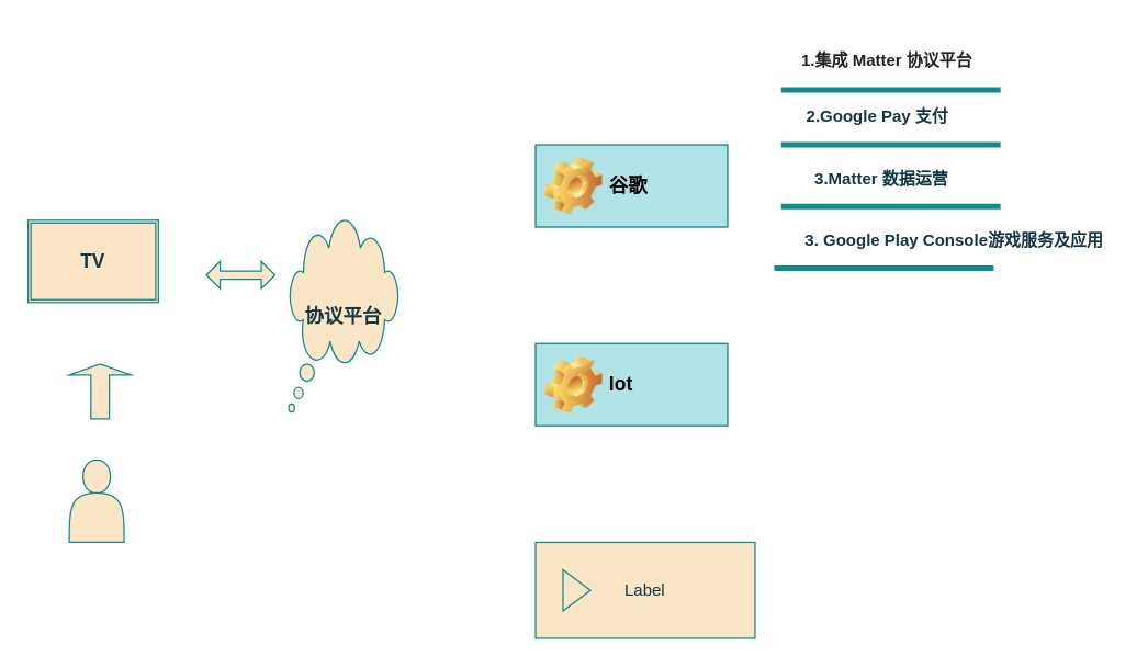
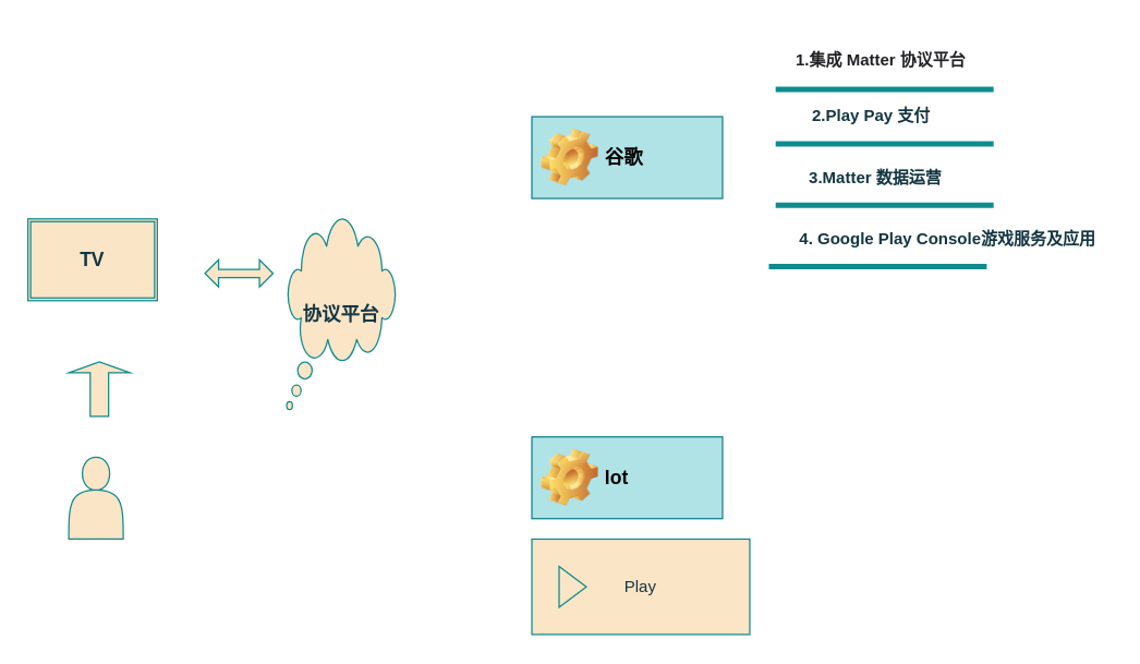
- <mxCell id="12" value="&lt;b&gt;2.Google Pay 支付&lt;/b&gt;" style="text;html=1;align=center;verticalAlign=middle;resizable=0;points=[];autosize=1;strokeColor=none;fillColor=none;fontColor=#143642;" vertex="1" parent="1"><mxGeometry x="574" y="70" width="130" height="30" as="geometry" /></mxCell>
+ <mxCell id="12" value="&lt;b&gt;2.Play Pay 支付&lt;/b&gt;" style="text;html=1;align=center;verticalAlign=middle;resizable=0;points=[];autosize=1;strokeColor=none;fillColor=none;fontColor=#143642;" vertex="1" parent="1"><mxGeometry x="574" y="70" width="130" height="30" as="geometry" /></mxCell>
- <mxCell id="7" value="&lt;font style=&quot;font-size: 14px;&quot;&gt;谷歌&amp;nbsp;&lt;/font&gt;" style="label;whiteSpace=wrap;html=1;image=img/clipart/Gear_128x128.png;rounded=0;labelBackgroundColor=none;fillColor=#b0e3e6;strokeColor=#0e8088;" vertex="1" parent="1"><mxGeometry x="390" y="105" width="140" height="60" as="geometry" /></mxCell>
+ <mxCell id="7" value="&lt;font style=&quot;font-size: 14px;&quot;&gt;谷歌&amp;nbsp;&lt;/font&gt;" style="label;whiteSpace=wrap;html=1;image=img/clipart/Gear_128x128.png;rounded=0;labelBackgroundColor=none;fillColor=#b0e3e6;strokeColor=#0e8088;" vertex="1" parent="1"><mxGeometry x="390" y="85" width="140" height="60" as="geometry" /></mxCell>
- <mxCell id="18" value="&lt;b&gt;3.&amp;nbsp;Google Play Console游戏服务及应用&lt;/b&gt;" style="text;html=1;align=center;verticalAlign=middle;resizable=0;points=[];autosize=1;strokeColor=none;fillColor=none;fontColor=#143642;" vertex="1" parent="1"><mxGeometry x="575" y="160" width="240" height="30" as="geometry" /></mxCell>
+ <mxCell id="18" value="&lt;b&gt;4.&amp;nbsp;Google Play Console游戏服务及应用&lt;/b&gt;" style="text;html=1;align=center;verticalAlign=middle;resizable=0;points=[];autosize=1;strokeColor=none;fillColor=none;fontColor=#143642;" vertex="1" parent="1"><mxGeometry x="575" y="160" width="240" height="30" as="geometry" /></mxCell>
- <mxCell id="8" value="&lt;font style=&quot;font-size: 14px;&quot;&gt;lot&lt;/font&gt;" style="label;whiteSpace=wrap;html=1;image=img/clipart/Gear_128x128.png;rounded=0;labelBackgroundColor=none;fillColor=#b0e3e6;strokeColor=#0e8088;" vertex="1" parent="1"><mxGeometry x="390" y="250" width="140" height="60" as="geometry" /></mxCell>
+ <mxCell id="8" value="&lt;font style=&quot;font-size: 14px;&quot;&gt;lot&lt;/font&gt;" style="label;whiteSpace=wrap;html=1;image=img/clipart/Gear_128x128.png;rounded=0;labelBackgroundColor=none;fillColor=#b0e3e6;strokeColor=#0e8088;" vertex="1" parent="1"><mxGeometry x="390" y="320" width="140" height="60" as="geometry" /></mxCell>
- <mxCell id="13" value="Label" style="html=1;whiteSpace=wrap;container=1;recursiveResize=0;collapsible=0;strokeColor=#0F8B8D;fontColor=#143642;fillColor=#FAE5C7;" vertex="1" parent="1"><mxGeometry x="390" y="395" width="160" height="70" as="geometry" /></mxCell>
+ <mxCell id="13" value="Play" style="html=1;whiteSpace=wrap;container=1;recursiveResize=0;collapsible=0;strokeColor=#0F8B8D;fontColor=#143642;fillColor=#FAE5C7;" vertex="1" parent="1"><mxGeometry x="390" y="395" width="160" height="70" as="geometry" /></mxCell>
